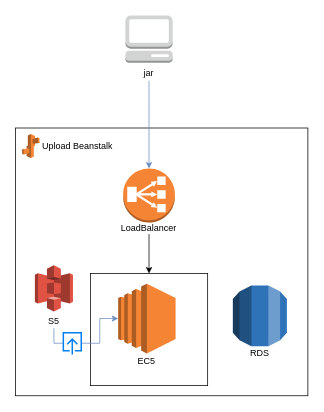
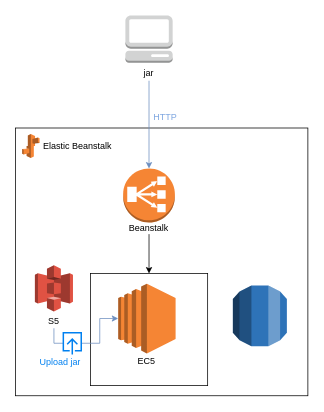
+ <mxCell id="28" value="HTTP" style="text;html=1;strokeColor=none;fillColor=none;align=center;verticalAlign=middle;whiteSpace=wrap;overflow=hidden;fontColor=#7EA6E0;" vertex="1" parent="2"><mxGeometry x="160" y="126" width="80" height="20" as="geometry" /></mxCell>
- <mxCell id="12" value="Upload Beanstalk" style="text;html=1;strokeColor=none;fillColor=none;align=center;verticalAlign=middle;whiteSpace=wrap;overflow=hidden;" vertex="1" parent="10"><mxGeometry x="19.13" y="7.5" width="109.75" height="17" as="geometry" /></mxCell>
+ <mxCell id="12" value="Elastic Beanstalk" style="text;html=1;strokeColor=none;fillColor=none;align=center;verticalAlign=middle;whiteSpace=wrap;overflow=hidden;" vertex="1" parent="10"><mxGeometry x="19.13" y="7.5" width="109.75" height="17" as="geometry" /></mxCell>
- <mxCell id="6" value="LoadBalancer" style="text;html=1;strokeColor=none;fillColor=none;align=center;verticalAlign=middle;whiteSpace=wrap;overflow=hidden;" vertex="1" parent="4"><mxGeometry y="70.5" width="109.75" height="17" as="geometry" /></mxCell>
+ <mxCell id="6" value="Beanstalk" style="text;html=1;strokeColor=none;fillColor=none;align=center;verticalAlign=middle;whiteSpace=wrap;overflow=hidden;" vertex="1" parent="4"><mxGeometry y="70.5" width="109.75" height="17" as="geometry" /></mxCell>
- <mxCell id="15" value="RDS" style="text;html=1;strokeColor=none;fillColor=none;align=center;verticalAlign=middle;whiteSpace=wrap;overflow=hidden;" vertex="1" parent="13"><mxGeometry y="81" width="80" height="20" as="geometry" /></mxCell>
+ <mxCell id="24" value="Upload jar" style="text;html=1;strokeColor=none;fillColor=none;align=center;verticalAlign=middle;whiteSpace=wrap;overflow=hidden;fontColor=#0080f0;" vertex="1" parent="2"><mxGeometry x="20" y="452" width="80" height="20" as="geometry" /></mxCell>
